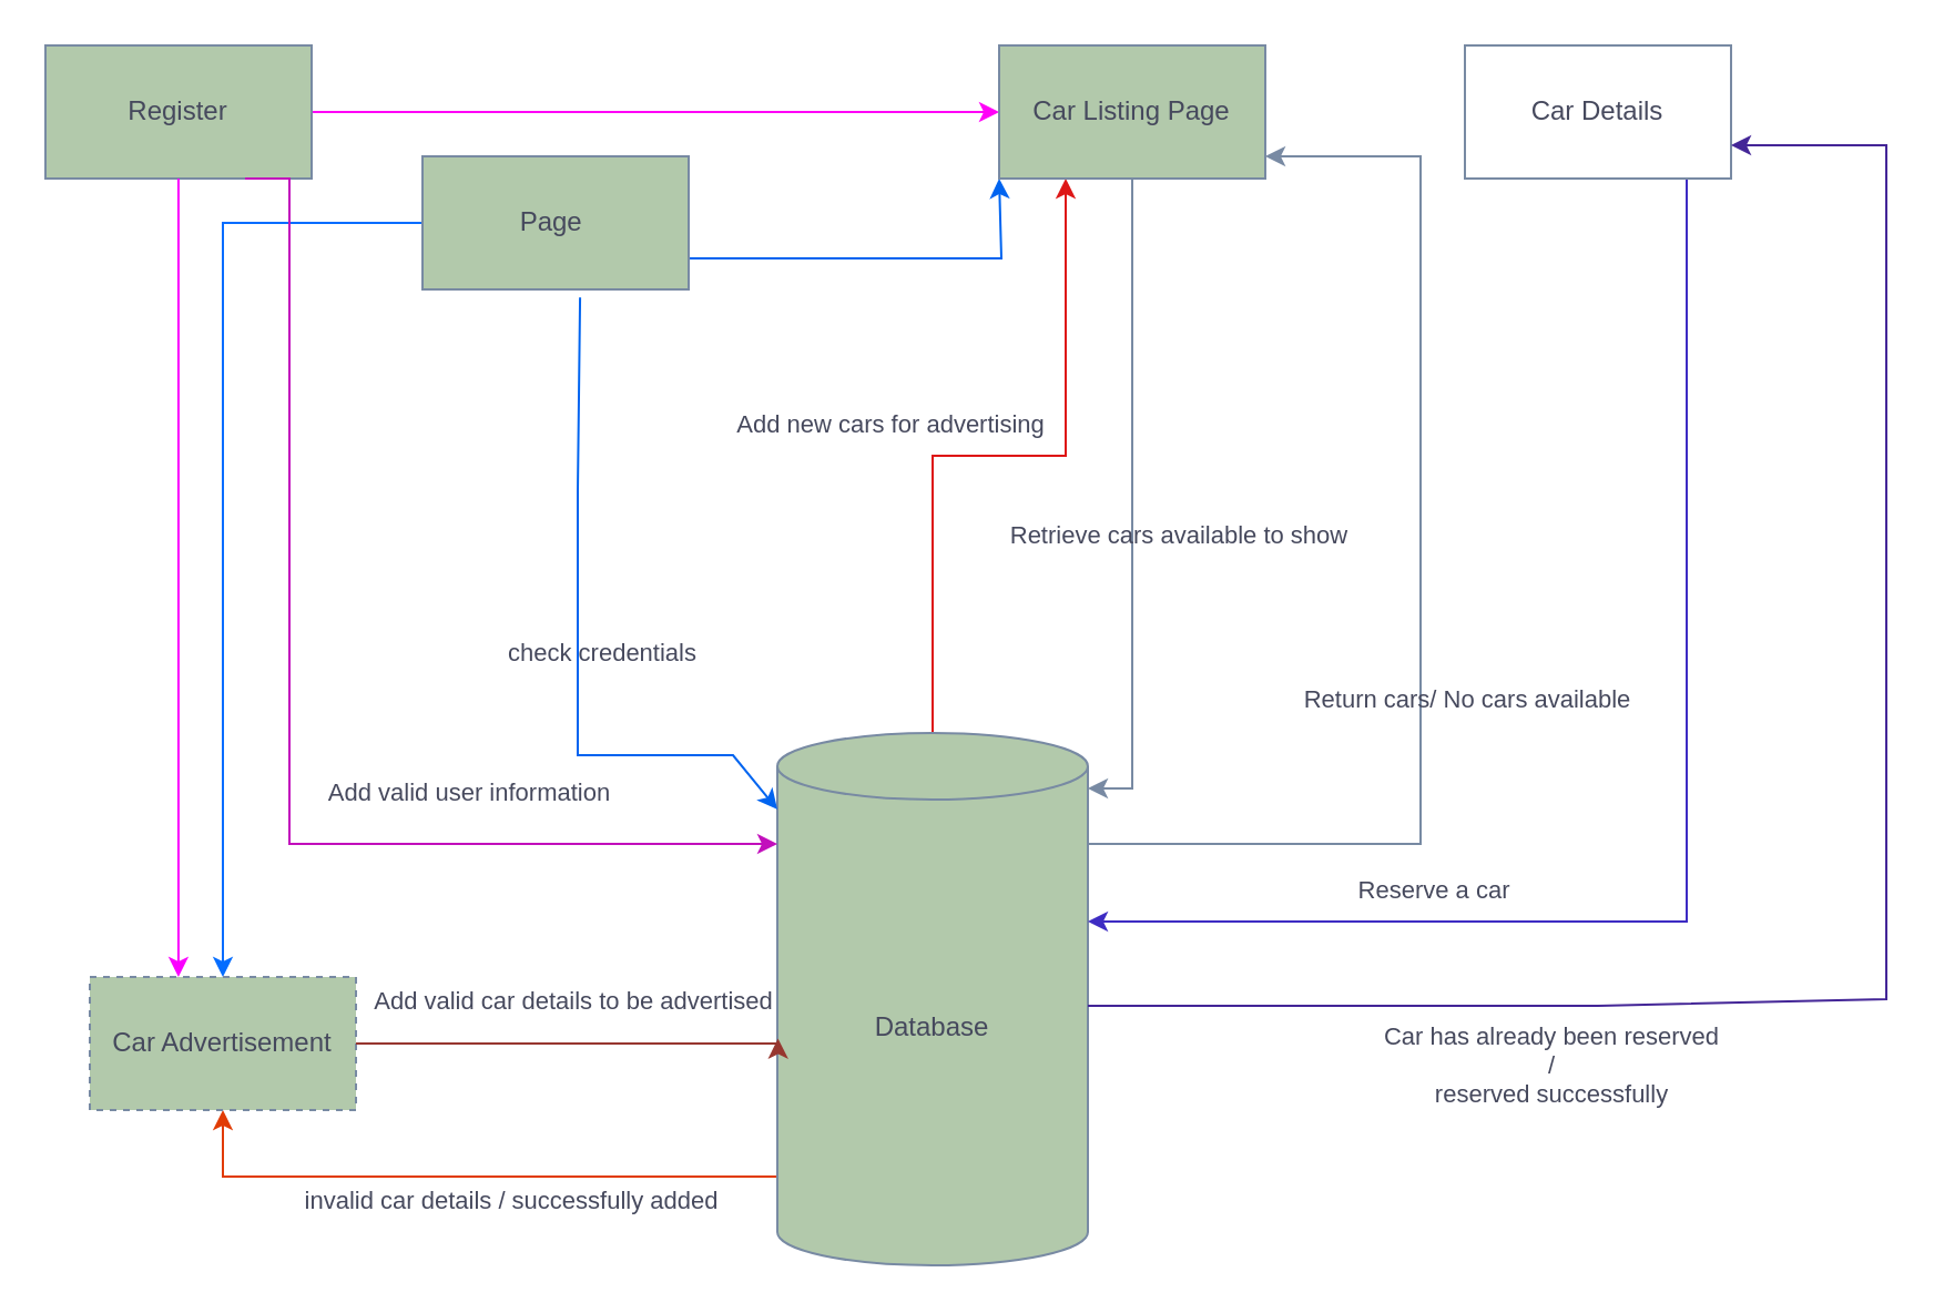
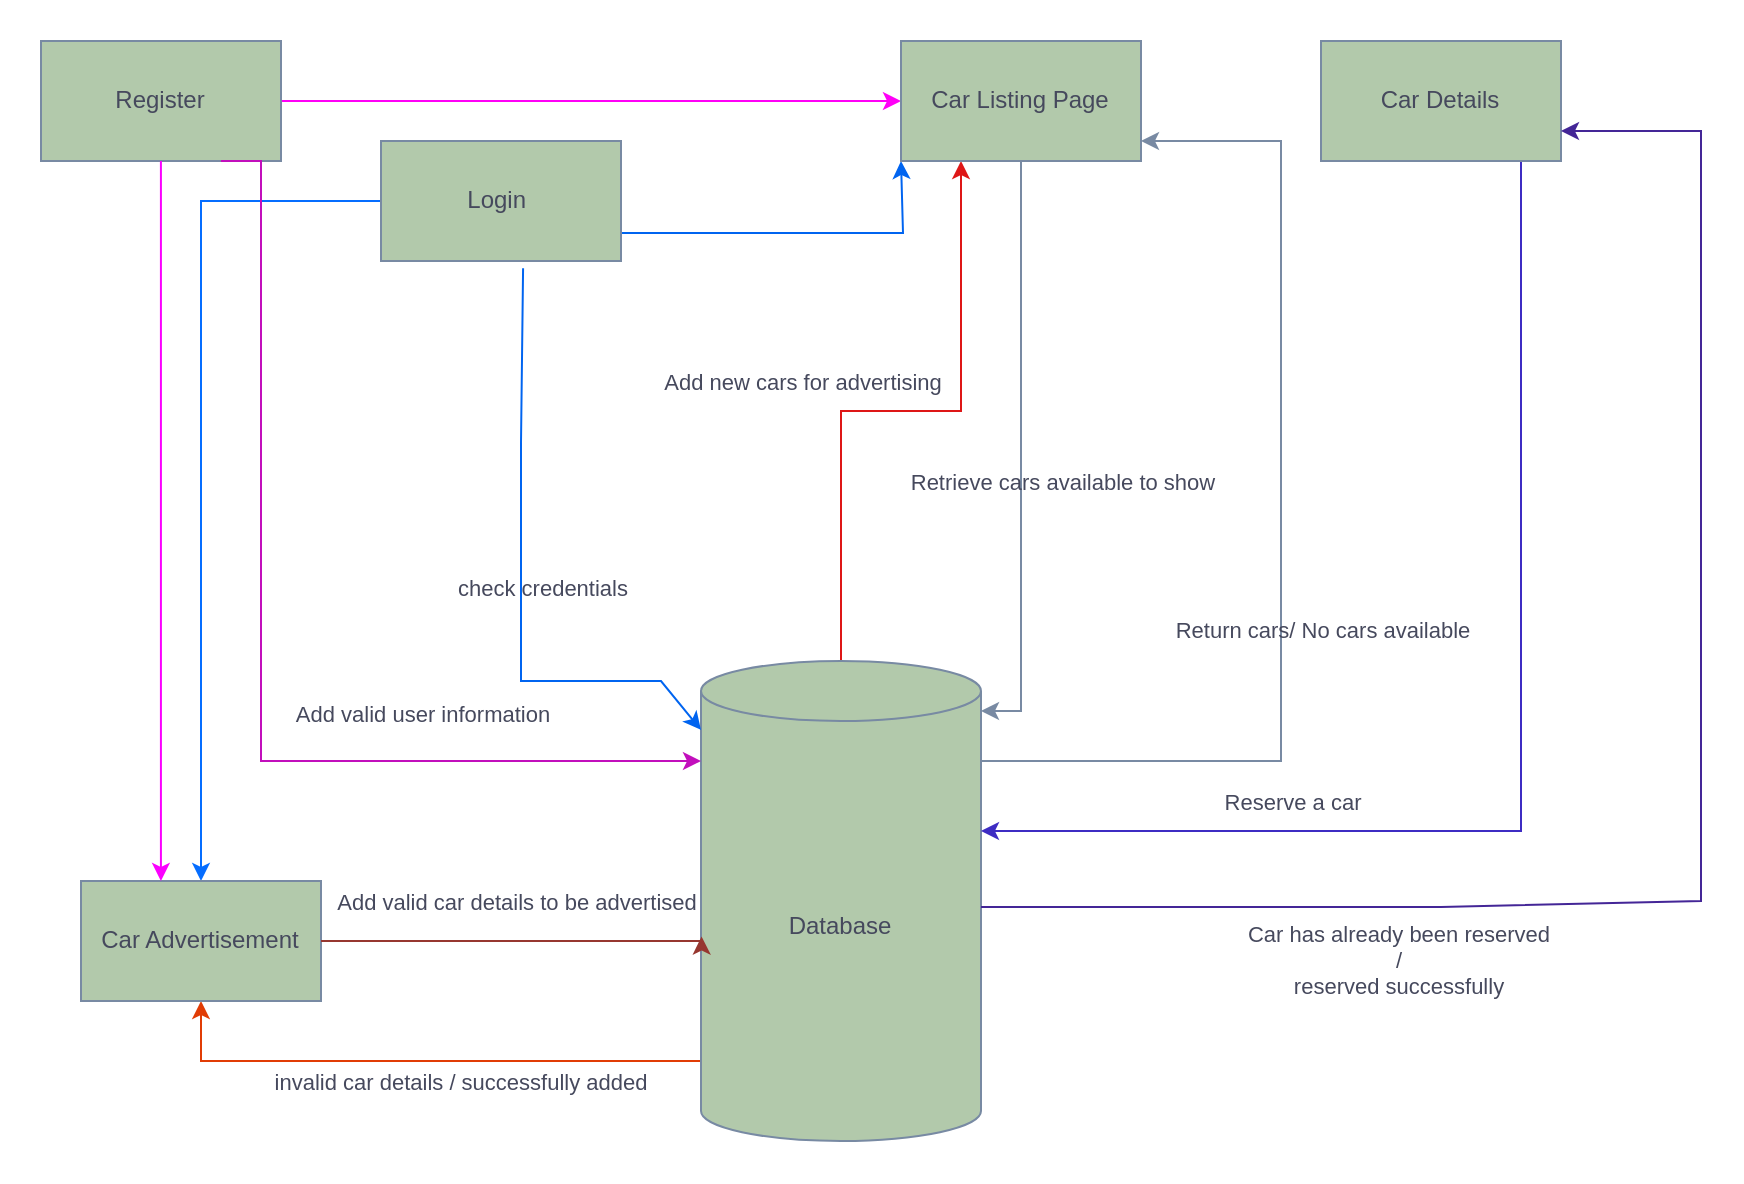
- <mxCell id="23" value="Car Details" style="rounded=0;whiteSpace=wrap;html=1;labelBackgroundColor=none;fillColor=#ffffff;strokeColor=#788AA3;fontColor=#46495D;" vertex="1" parent="1"><mxGeometry x="660" y="20" width="120" height="60" as="geometry" /></mxCell>
+ <mxCell id="23" value="Car Details" style="rounded=0;whiteSpace=wrap;html=1;labelBackgroundColor=none;fillColor=#B2C9AB;strokeColor=#788AA3;fontColor=#46495D;" vertex="1" parent="1"><mxGeometry x="660" y="20" width="120" height="60" as="geometry" /></mxCell>
- <mxCell id="4" value="Page&amp;nbsp;" style="rounded=0;whiteSpace=wrap;html=1;labelBackgroundColor=none;fillColor=#B2C9AB;strokeColor=#788AA3;fontColor=#46495D;" vertex="1" parent="1"><mxGeometry x="190" y="70" width="120" height="60" as="geometry" /></mxCell>
+ <mxCell id="4" value="Login&amp;nbsp;" style="rounded=0;whiteSpace=wrap;html=1;labelBackgroundColor=none;fillColor=#B2C9AB;strokeColor=#788AA3;fontColor=#46495D;" vertex="1" parent="1"><mxGeometry x="190" y="70" width="120" height="60" as="geometry" /></mxCell>
- <mxCell id="26" value="Car Advertisement" style="rounded=0;whiteSpace=wrap;html=1;labelBackgroundColor=none;fillColor=#B2C9AB;strokeColor=#788AA3;fontColor=#46495D;dashed=1;" vertex="1" parent="1"><mxGeometry x="40" y="440" width="120" height="60" as="geometry" /></mxCell>
+ <mxCell id="26" value="Car Advertisement" style="rounded=0;whiteSpace=wrap;html=1;labelBackgroundColor=none;fillColor=#B2C9AB;strokeColor=#788AA3;fontColor=#46495D;" vertex="1" parent="1"><mxGeometry x="40" y="440" width="120" height="60" as="geometry" /></mxCell>
